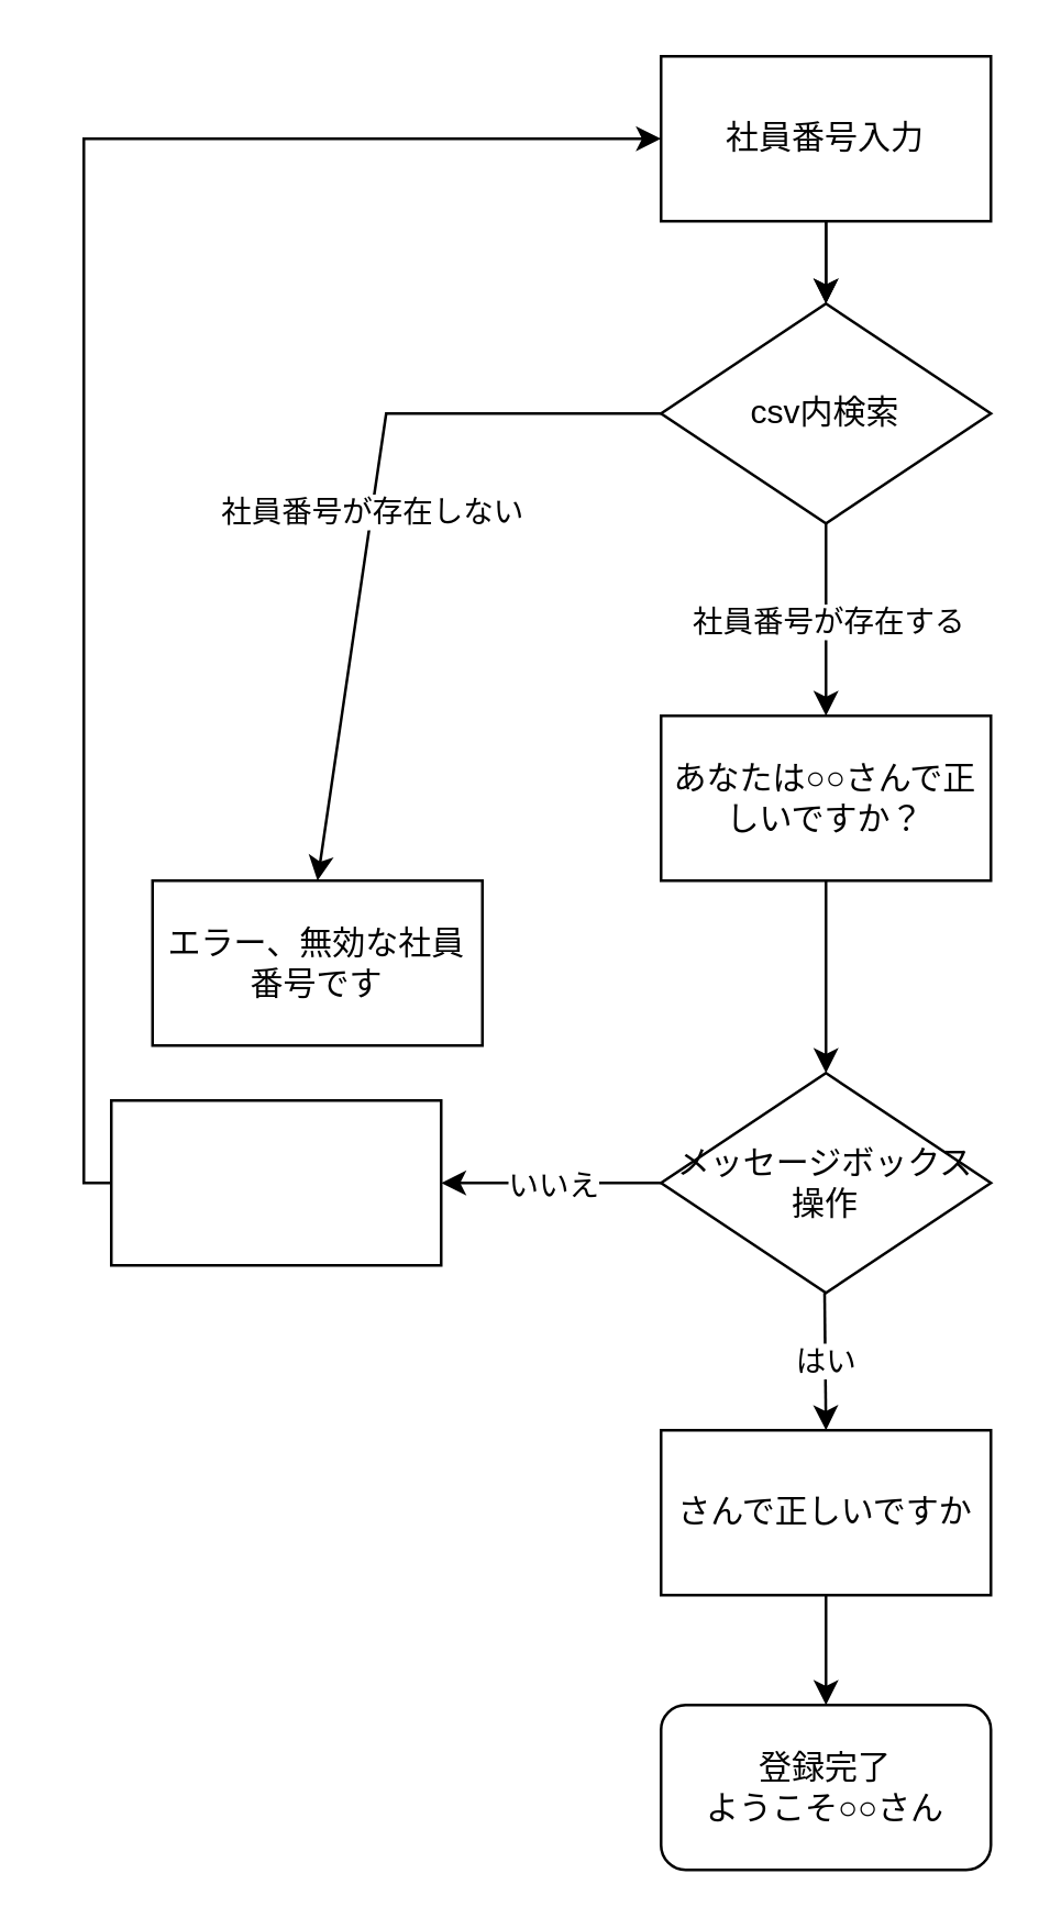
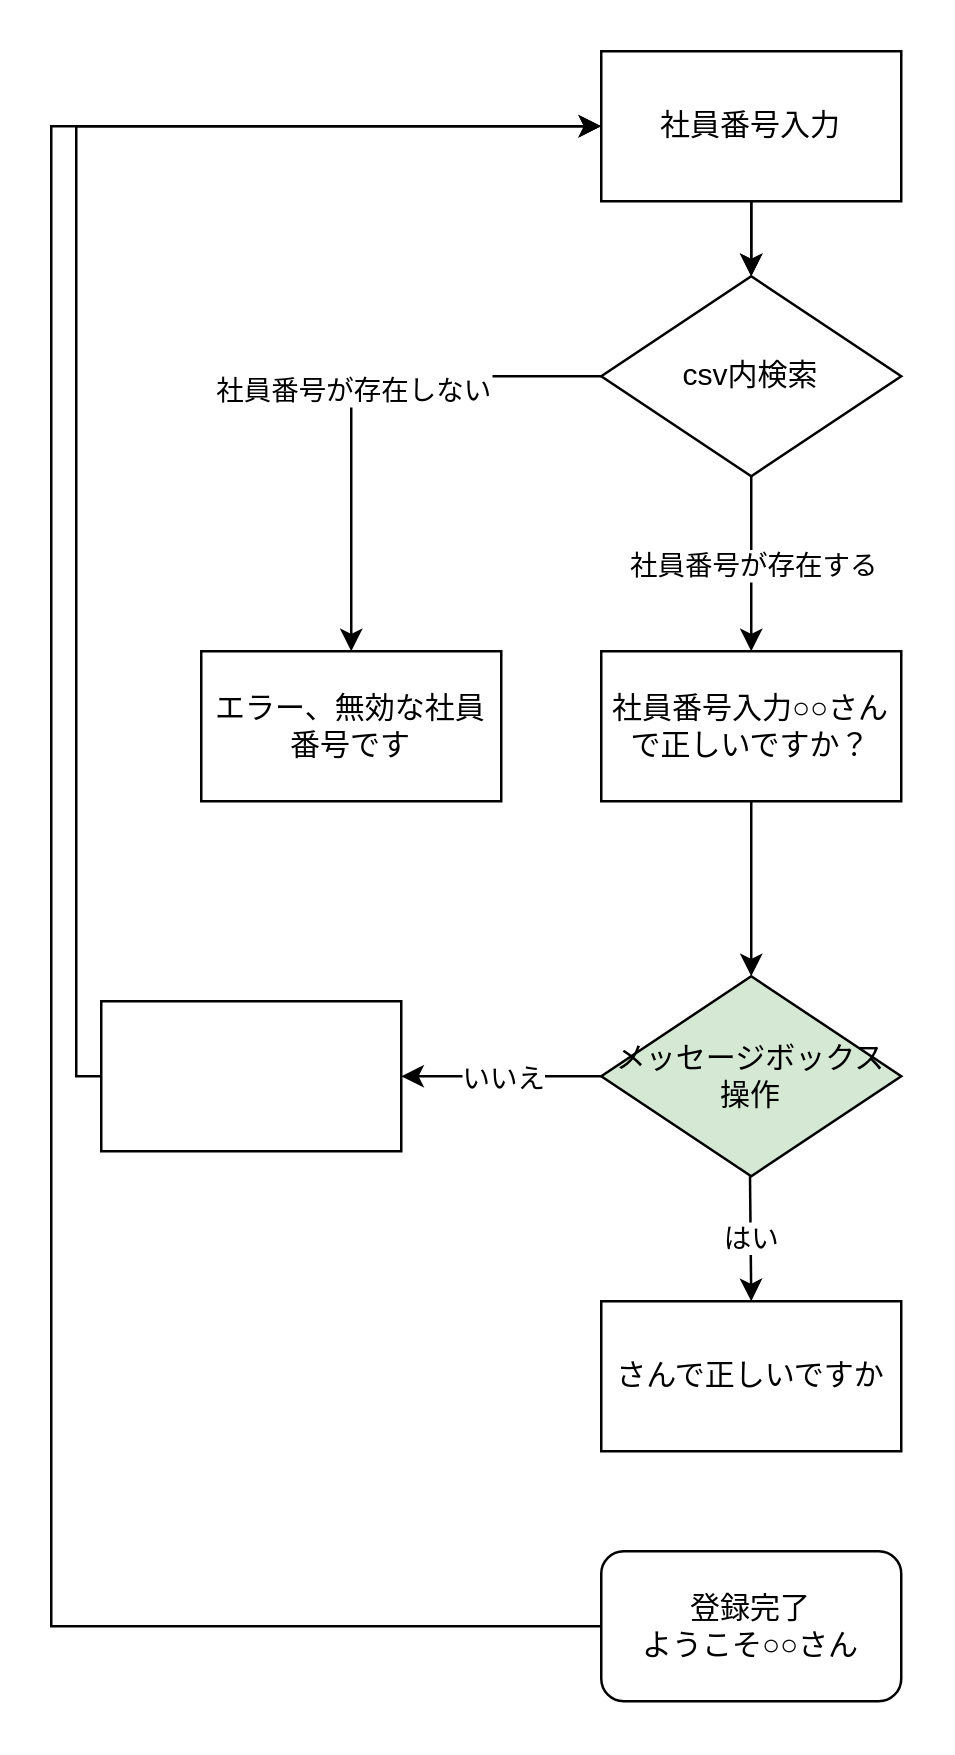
- <mxCell id="6" value="あなたは○○さんで正しいですか？" style="rounded=0;whiteSpace=wrap;html=1;" vertex="1" parent="1"><mxGeometry x="240" y="260" width="120" height="60" as="geometry" /></mxCell>
+ <mxCell id="6" value="社員番号入力○○さんで正しいですか？" style="rounded=0;whiteSpace=wrap;html=1;" vertex="1" parent="1"><mxGeometry x="240" y="260" width="120" height="60" as="geometry" /></mxCell>
- <mxCell id="9" value="エラー、無効な社員番号です" style="rounded=0;whiteSpace=wrap;html=1;" vertex="1" parent="1"><mxGeometry x="55" y="320" width="120" height="60" as="geometry" /></mxCell>
+ <mxCell id="9" value="エラー、無効な社員番号です" style="rounded=0;whiteSpace=wrap;html=1;" vertex="1" parent="1"><mxGeometry x="80" y="260" width="120" height="60" as="geometry" /></mxCell>
- <mxCell id="12" value="メッセージボックス操作" style="rhombus;whiteSpace=wrap;html=1;rounded=0;" vertex="1" parent="1"><mxGeometry x="240" y="390" width="120" height="80" as="geometry" /></mxCell>
+ <mxCell id="12" value="メッセージボックス操作" style="rhombus;whiteSpace=wrap;html=1;rounded=0;fillColor=#d5e8d4;" vertex="1" parent="1"><mxGeometry x="240" y="390" width="120" height="80" as="geometry" /></mxCell>
+ <mxCell id="16" style="edgeStyle=orthogonalEdgeStyle;rounded=0;orthogonalLoop=1;jettySize=auto;html=1;entryX=0;entryY=0.5;entryDx=0;entryDy=0;exitX=0;exitY=0.5;exitDx=0;exitDy=0;" edge="1" parent="1" source="17" target="4"><mxGeometry relative="1" as="geometry"><Array as="points"><mxPoint x="20" y="650" /><mxPoint x="20" y="50" /></Array></mxGeometry></mxCell>
- <mxCell id="22" value="" style="edgeStyle=orthogonalEdgeStyle;rounded=0;orthogonalLoop=1;jettySize=auto;html=1;" edge="1" parent="1" source="23" target="17"><mxGeometry relative="1" as="geometry" /></mxCell>
